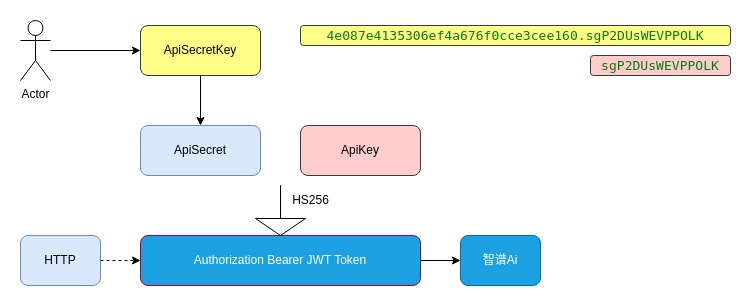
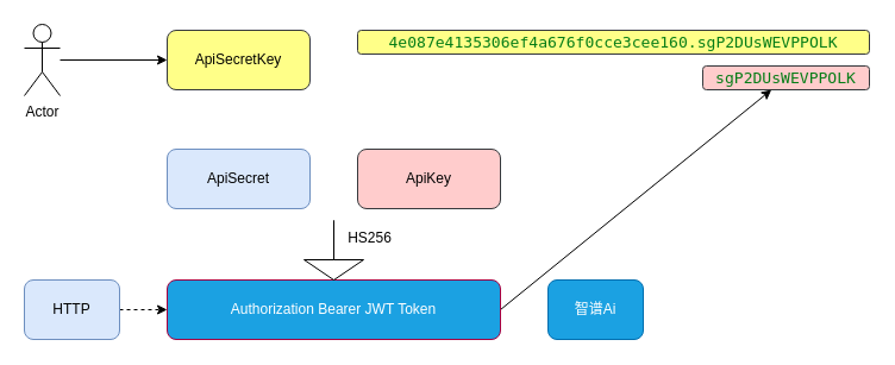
- <mxCell id="2" style="edgeStyle=orthogonalEdgeStyle;rounded=0;orthogonalLoop=1;jettySize=auto;html=1;exitX=0.5;exitY=1;exitDx=0;exitDy=0;entryX=0.5;entryY=0;entryDx=0;entryDy=0;" parent="1" source="3" target="6" edge="1"><mxGeometry relative="1" as="geometry" /></mxCell>
- <mxCell id="10" style="edgeStyle=none;rounded=0;orthogonalLoop=1;jettySize=auto;html=1;exitX=1;exitY=0.5;exitDx=0;exitDy=0;entryX=0;entryY=0.5;entryDx=0;entryDy=0;" parent="1" source="11" target="14" edge="1"><mxGeometry relative="1" as="geometry" /></mxCell>
+ <mxCell id="10" style="edgeStyle=none;rounded=0;orthogonalLoop=1;jettySize=auto;html=1;exitX=1;exitY=0.5;exitDx=0;exitDy=0;" parent="1" source="11" target="9" edge="1"><mxGeometry relative="1" as="geometry" /></mxCell>
